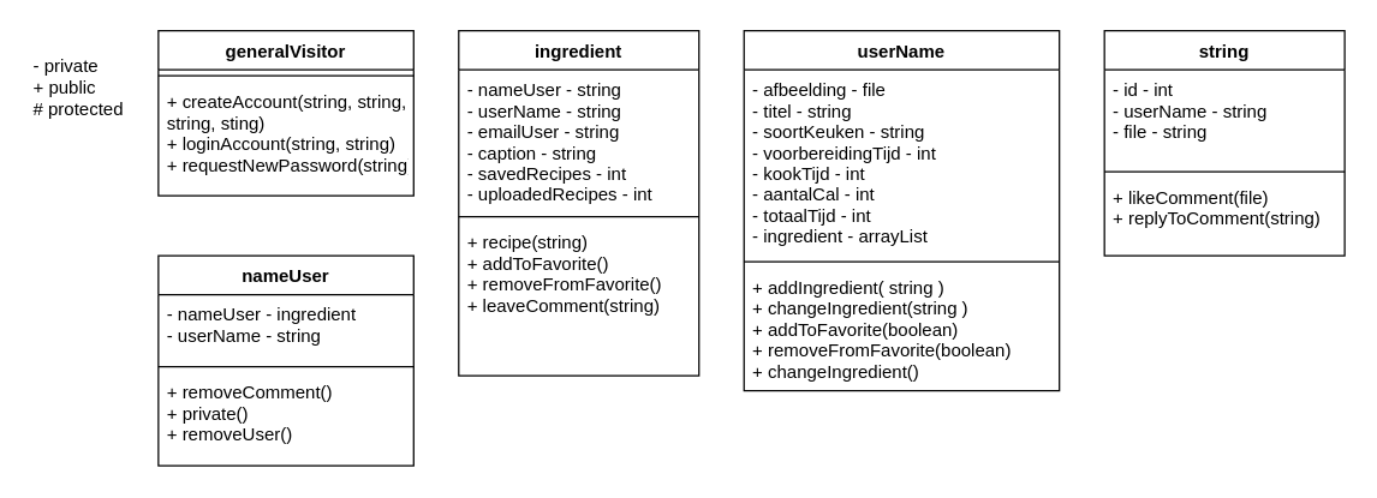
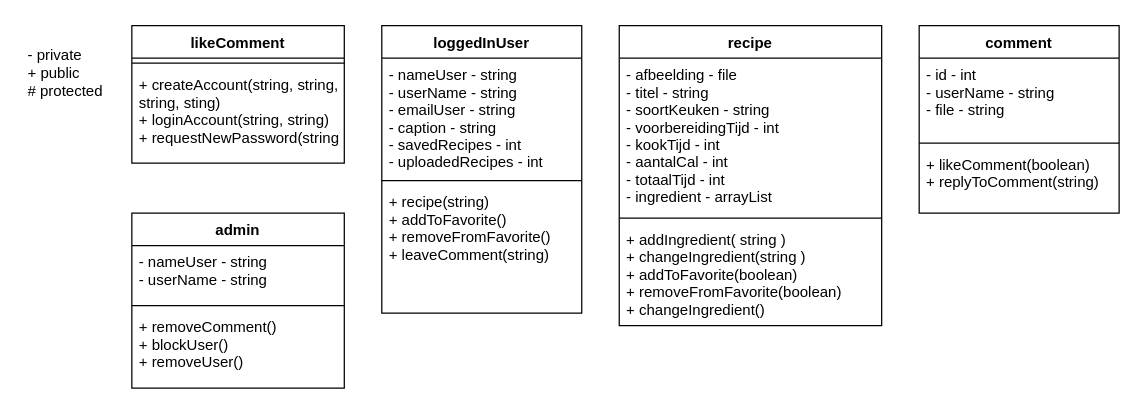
- <mxCell id="6" value="generalVisitor" style="swimlane;fontStyle=1;align=center;verticalAlign=top;childLayout=stackLayout;horizontal=1;startSize=26;horizontalStack=0;resizeParent=1;resizeParentMax=0;resizeLast=0;collapsible=1;marginBottom=0;" vertex="1" parent="1"><mxGeometry x="105" y="20" width="170" height="110" as="geometry" /></mxCell>
+ <mxCell id="6" value="likeComment" style="swimlane;fontStyle=1;align=center;verticalAlign=top;childLayout=stackLayout;horizontal=1;startSize=26;horizontalStack=0;resizeParent=1;resizeParentMax=0;resizeLast=0;collapsible=1;marginBottom=0;" vertex="1" parent="1"><mxGeometry x="105" y="20" width="170" height="110" as="geometry" /></mxCell>
- <mxCell id="9" value="ingredient" style="swimlane;fontStyle=1;align=center;verticalAlign=top;childLayout=stackLayout;horizontal=1;startSize=26;horizontalStack=0;resizeParent=1;resizeParentMax=0;resizeLast=0;collapsible=1;marginBottom=0;" vertex="1" parent="1"><mxGeometry x="305" y="20" width="160" height="230" as="geometry" /></mxCell>
+ <mxCell id="9" value="loggedInUser" style="swimlane;fontStyle=1;align=center;verticalAlign=top;childLayout=stackLayout;horizontal=1;startSize=26;horizontalStack=0;resizeParent=1;resizeParentMax=0;resizeLast=0;collapsible=1;marginBottom=0;" vertex="1" parent="1"><mxGeometry x="305" y="20" width="160" height="230" as="geometry" /></mxCell>
- <mxCell id="2" value="userName" style="swimlane;fontStyle=1;align=center;verticalAlign=top;childLayout=stackLayout;horizontal=1;startSize=26;horizontalStack=0;resizeParent=1;resizeParentMax=0;resizeLast=0;collapsible=1;marginBottom=0;" vertex="1" parent="1"><mxGeometry x="495" y="20" width="210" height="240" as="geometry" /></mxCell>
+ <mxCell id="2" value="recipe" style="swimlane;fontStyle=1;align=center;verticalAlign=top;childLayout=stackLayout;horizontal=1;startSize=26;horizontalStack=0;resizeParent=1;resizeParentMax=0;resizeLast=0;collapsible=1;marginBottom=0;" vertex="1" parent="1"><mxGeometry x="495" y="20" width="210" height="240" as="geometry" /></mxCell>
- <mxCell id="18" value="string" style="swimlane;fontStyle=1;align=center;verticalAlign=top;childLayout=stackLayout;horizontal=1;startSize=26;horizontalStack=0;resizeParent=1;resizeParentMax=0;resizeLast=0;collapsible=1;marginBottom=0;" vertex="1" parent="1"><mxGeometry x="735" y="20" width="160" height="150" as="geometry" /></mxCell>
+ <mxCell id="18" value="comment" style="swimlane;fontStyle=1;align=center;verticalAlign=top;childLayout=stackLayout;horizontal=1;startSize=26;horizontalStack=0;resizeParent=1;resizeParentMax=0;resizeLast=0;collapsible=1;marginBottom=0;" vertex="1" parent="1"><mxGeometry x="735" y="20" width="160" height="150" as="geometry" /></mxCell>
- <mxCell id="21" value="+ likeComment(file)&#10;+ replyToComment(string)&#10;" style="text;strokeColor=none;fillColor=none;align=left;verticalAlign=top;spacingLeft=4;spacingRight=4;overflow=hidden;rotatable=0;points=[[0,0.5],[1,0.5]];portConstraint=eastwest;" vertex="1" parent="18"><mxGeometry y="98" width="160" height="52" as="geometry" /></mxCell>
+ <mxCell id="21" value="+ likeComment(boolean)&#10;+ replyToComment(string)&#10;" style="text;strokeColor=none;fillColor=none;align=left;verticalAlign=top;spacingLeft=4;spacingRight=4;overflow=hidden;rotatable=0;points=[[0,0.5],[1,0.5]];portConstraint=eastwest;" vertex="1" parent="18"><mxGeometry y="98" width="160" height="52" as="geometry" /></mxCell>
- <mxCell id="14" value="nameUser" style="swimlane;fontStyle=1;align=center;verticalAlign=top;childLayout=stackLayout;horizontal=1;startSize=26;horizontalStack=0;resizeParent=1;resizeParentMax=0;resizeLast=0;collapsible=1;marginBottom=0;" vertex="1" parent="1"><mxGeometry x="105" y="170" width="170" height="140" as="geometry" /></mxCell>
+ <mxCell id="14" value="admin" style="swimlane;fontStyle=1;align=center;verticalAlign=top;childLayout=stackLayout;horizontal=1;startSize=26;horizontalStack=0;resizeParent=1;resizeParentMax=0;resizeLast=0;collapsible=1;marginBottom=0;" vertex="1" parent="1"><mxGeometry x="105" y="170" width="170" height="140" as="geometry" /></mxCell>
- <mxCell id="15" value="- nameUser - ingredient&#10;- userName - string" style="text;strokeColor=none;fillColor=none;align=left;verticalAlign=top;spacingLeft=4;spacingRight=4;overflow=hidden;rotatable=0;points=[[0,0.5],[1,0.5]];portConstraint=eastwest;" vertex="1" parent="14"><mxGeometry y="26" width="170" height="44" as="geometry" /></mxCell>
+ <mxCell id="15" value="- nameUser - string&#10;- userName - string" style="text;strokeColor=none;fillColor=none;align=left;verticalAlign=top;spacingLeft=4;spacingRight=4;overflow=hidden;rotatable=0;points=[[0,0.5],[1,0.5]];portConstraint=eastwest;" vertex="1" parent="14"><mxGeometry y="26" width="170" height="44" as="geometry" /></mxCell>
- <mxCell id="17" value="+ removeComment()&#10;+ private()&#10;+ removeUser()" style="text;strokeColor=none;fillColor=none;align=left;verticalAlign=top;spacingLeft=4;spacingRight=4;overflow=hidden;rotatable=0;points=[[0,0.5],[1,0.5]];portConstraint=eastwest;" vertex="1" parent="14"><mxGeometry y="78" width="170" height="62" as="geometry" /></mxCell>
+ <mxCell id="17" value="+ removeComment()&#10;+ blockUser()&#10;+ removeUser()" style="text;strokeColor=none;fillColor=none;align=left;verticalAlign=top;spacingLeft=4;spacingRight=4;overflow=hidden;rotatable=0;points=[[0,0.5],[1,0.5]];portConstraint=eastwest;" vertex="1" parent="14"><mxGeometry y="78" width="170" height="62" as="geometry" /></mxCell>
